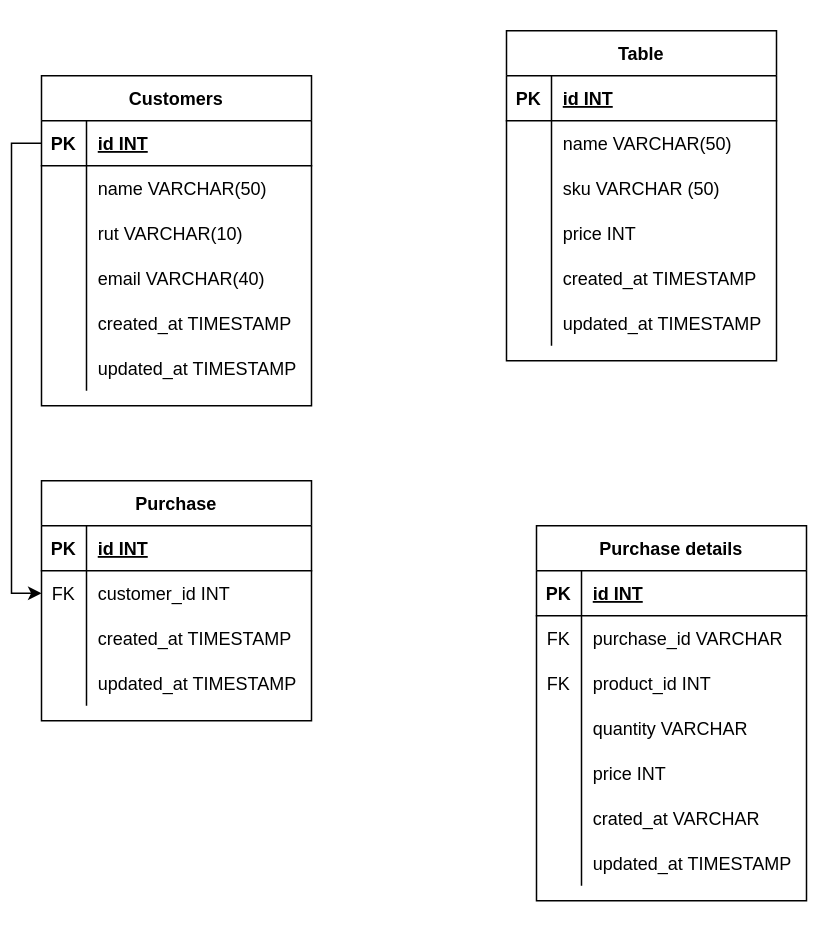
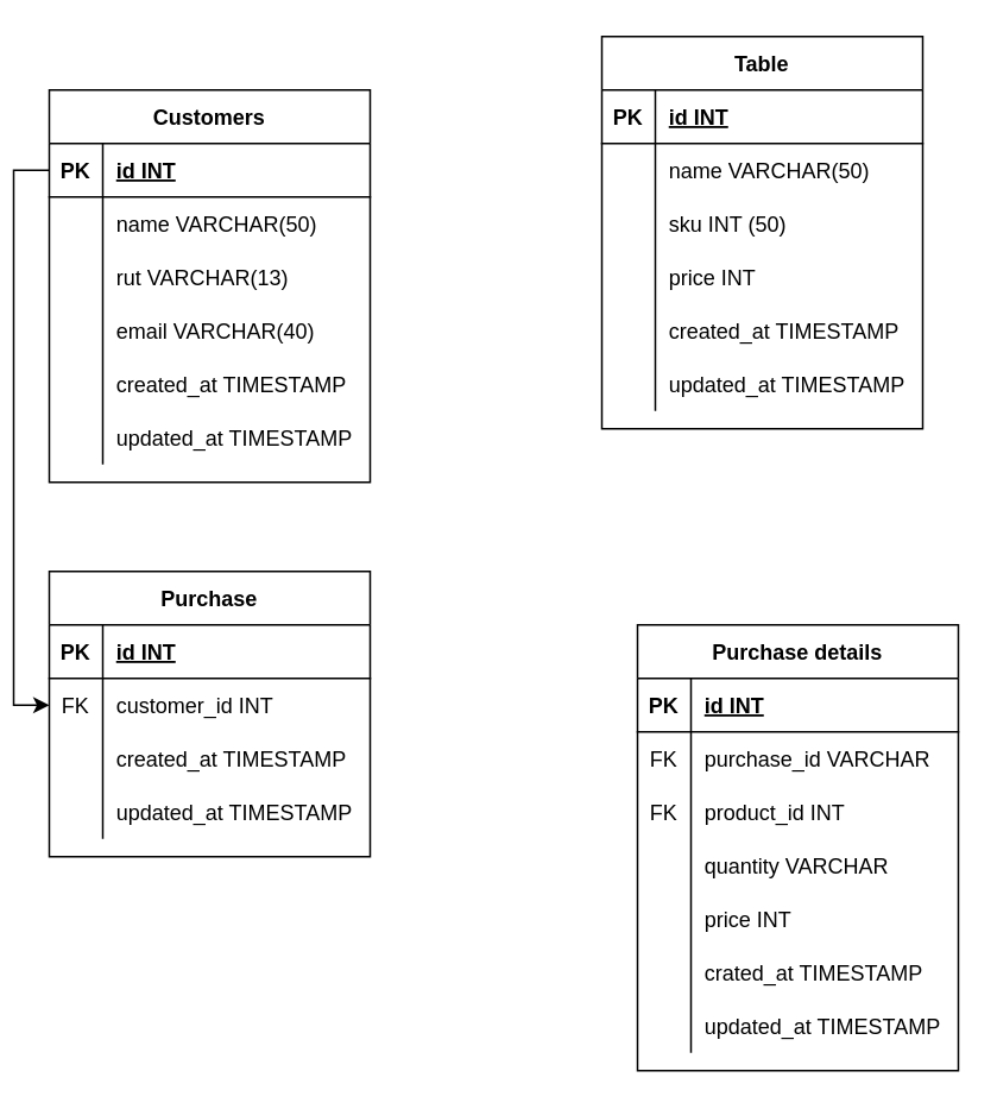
- <mxCell id="33" value="sku VARCHAR (50)" style="shape=partialRectangle;connectable=0;fillColor=none;top=0;left=0;bottom=0;right=0;align=left;spacingLeft=6;overflow=hidden;" vertex="1" parent="31"><mxGeometry x="30" width="150" height="30" as="geometry"><mxRectangle width="150" height="30" as="alternateBounds" /></mxGeometry></mxCell>
+ <mxCell id="33" value="sku INT (50)" style="shape=partialRectangle;connectable=0;fillColor=none;top=0;left=0;bottom=0;right=0;align=left;spacingLeft=6;overflow=hidden;" vertex="1" parent="31"><mxGeometry x="30" width="150" height="30" as="geometry"><mxRectangle width="150" height="30" as="alternateBounds" /></mxGeometry></mxCell>
- <mxCell id="65" value="rut VARCHAR(10)" style="shape=partialRectangle;connectable=0;fillColor=none;top=0;left=0;bottom=0;right=0;align=left;spacingLeft=6;overflow=hidden;" vertex="1" parent="63"><mxGeometry x="30" width="150" height="30" as="geometry"><mxRectangle width="150" height="30" as="alternateBounds" /></mxGeometry></mxCell>
+ <mxCell id="65" value="rut VARCHAR(13)" style="shape=partialRectangle;connectable=0;fillColor=none;top=0;left=0;bottom=0;right=0;align=left;spacingLeft=6;overflow=hidden;" vertex="1" parent="63"><mxGeometry x="30" width="150" height="30" as="geometry"><mxRectangle width="150" height="30" as="alternateBounds" /></mxGeometry></mxCell>
- <mxCell id="20" value="crated_at VARCHAR" style="shape=partialRectangle;connectable=0;fillColor=none;top=0;left=0;bottom=0;right=0;align=left;spacingLeft=6;overflow=hidden;" vertex="1" parent="18"><mxGeometry x="30" width="150" height="30" as="geometry"><mxRectangle width="150" height="30" as="alternateBounds" /></mxGeometry></mxCell>
+ <mxCell id="20" value="crated_at TIMESTAMP" style="shape=partialRectangle;connectable=0;fillColor=none;top=0;left=0;bottom=0;right=0;align=left;spacingLeft=6;overflow=hidden;" vertex="1" parent="18"><mxGeometry x="30" width="150" height="30" as="geometry"><mxRectangle width="150" height="30" as="alternateBounds" /></mxGeometry></mxCell>
